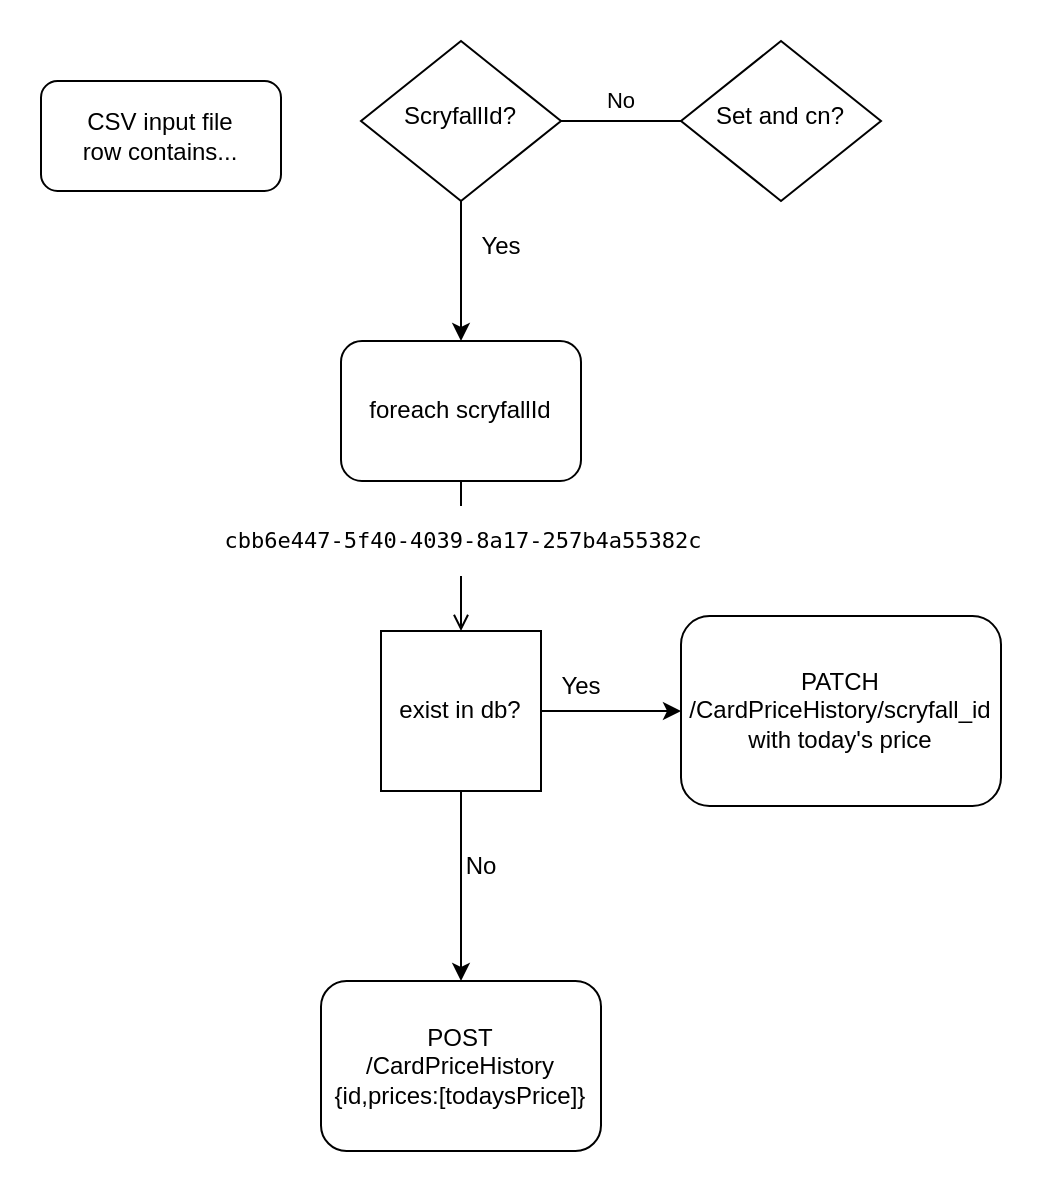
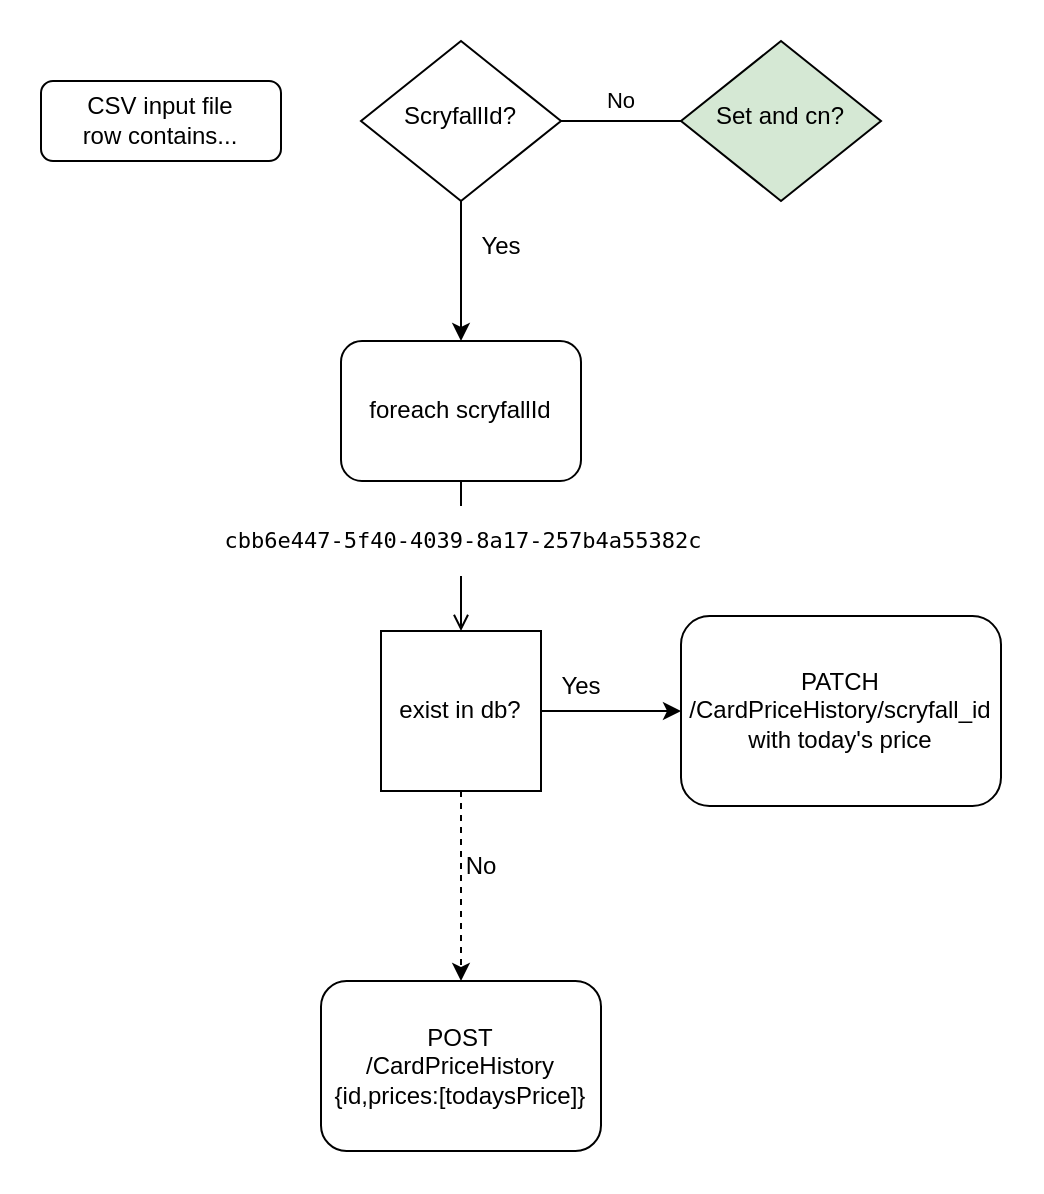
- <mxCell id="9" value="Set and cn?" style="rhombus;whiteSpace=wrap;html=1;shadow=0;fontFamily=Helvetica;fontSize=12;align=center;strokeWidth=1;spacing=6;spacingTop=-4;" vertex="1" parent="1"><mxGeometry x="340" y="20" width="100" height="80" as="geometry" /></mxCell>
+ <mxCell id="9" value="Set and cn?" style="rhombus;whiteSpace=wrap;html=1;shadow=0;fontFamily=Helvetica;fontSize=12;align=center;strokeWidth=1;spacing=6;spacingTop=-4;fillColor=#d5e8d4;" vertex="1" parent="1"><mxGeometry x="340" y="20" width="100" height="80" as="geometry" /></mxCell>
- <mxCell id="2" value="CSV input file&lt;br&gt;row contains..." style="rounded=1;whiteSpace=wrap;html=1;fontSize=12;glass=0;strokeWidth=1;shadow=0;" parent="1" vertex="1"><mxGeometry x="20" y="40" width="120" height="55" as="geometry" /></mxCell>
+ <mxCell id="2" value="CSV input file&lt;br&gt;row contains..." style="rounded=1;whiteSpace=wrap;html=1;fontSize=12;glass=0;strokeWidth=1;shadow=0;" parent="1" vertex="1"><mxGeometry x="20" y="40" width="120" height="40" as="geometry" /></mxCell>
- <mxCell id="12" value="" style="edgeStyle=orthogonalEdgeStyle;rounded=0;orthogonalLoop=1;jettySize=auto;html=1;" edge="1" parent="1" source="13" target="16"><mxGeometry relative="1" as="geometry" /></mxCell>
+ <mxCell id="12" value="" style="edgeStyle=orthogonalEdgeStyle;rounded=0;orthogonalLoop=1;jettySize=auto;html=1;dashed=1;" edge="1" parent="1" source="13" target="16"><mxGeometry relative="1" as="geometry" /></mxCell>
